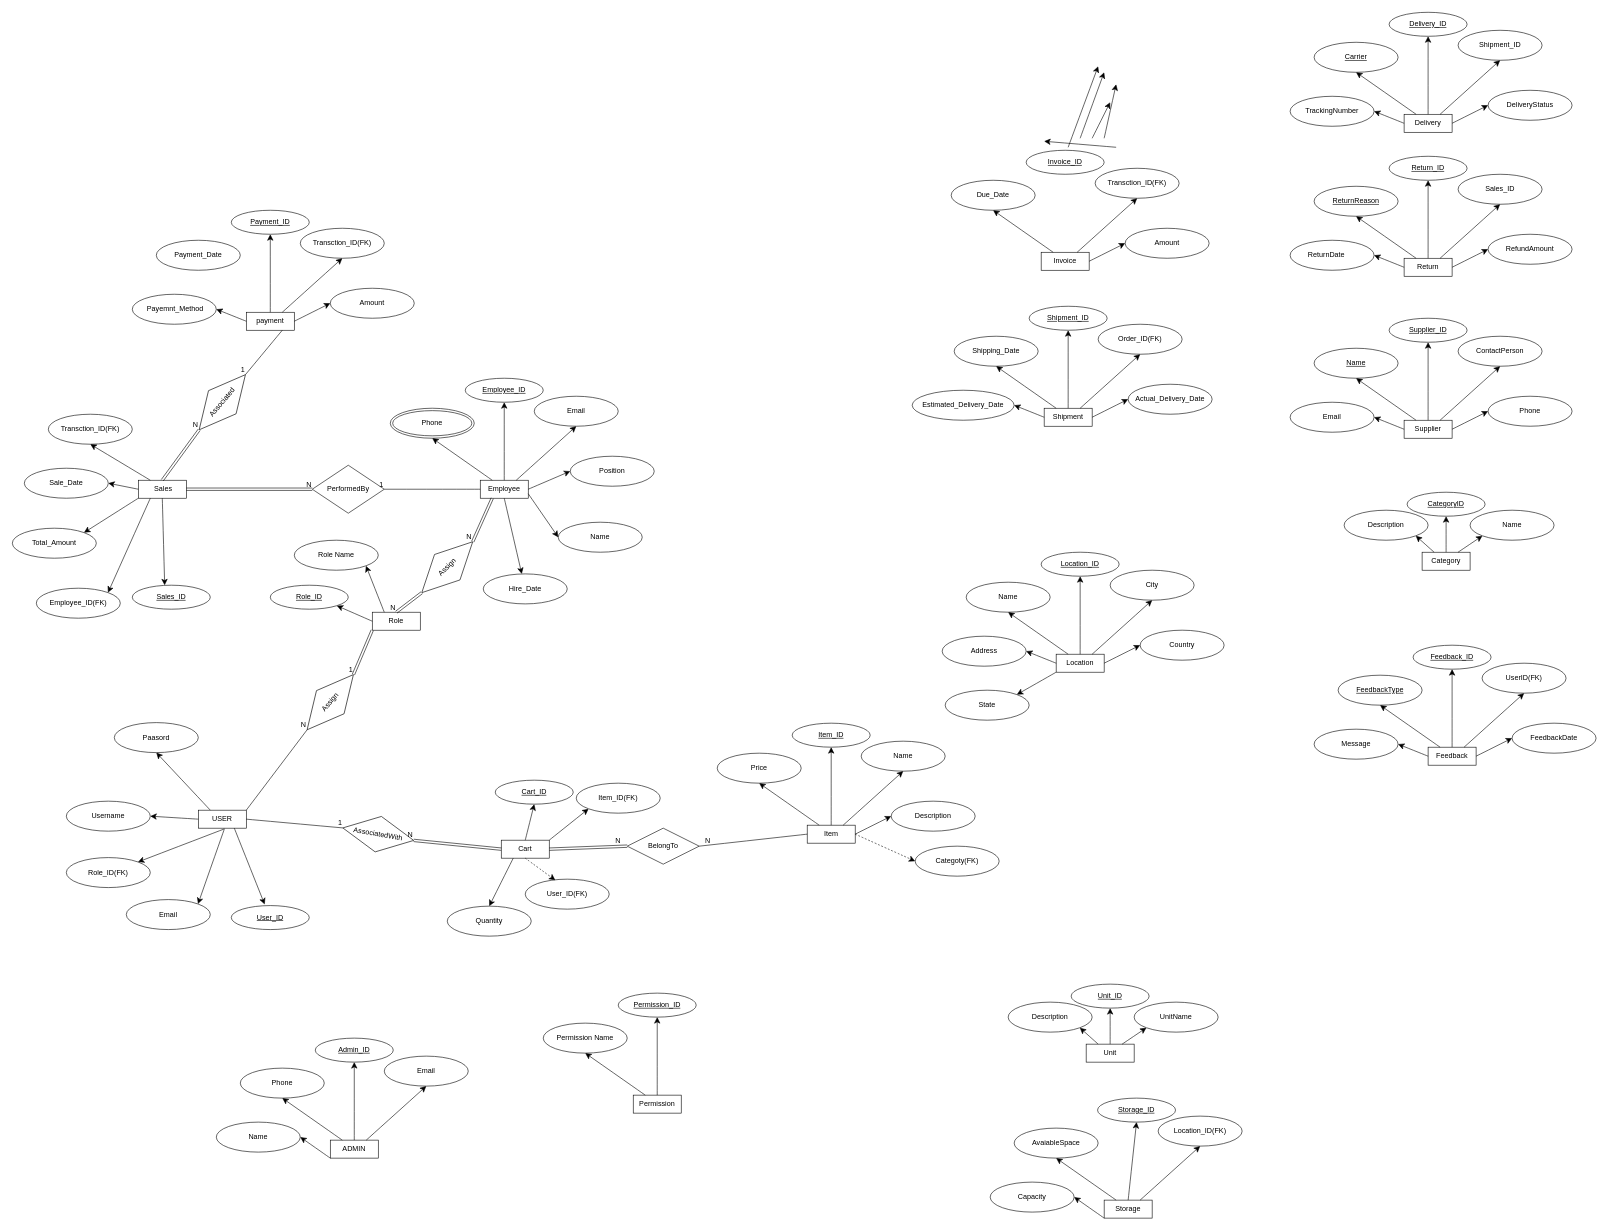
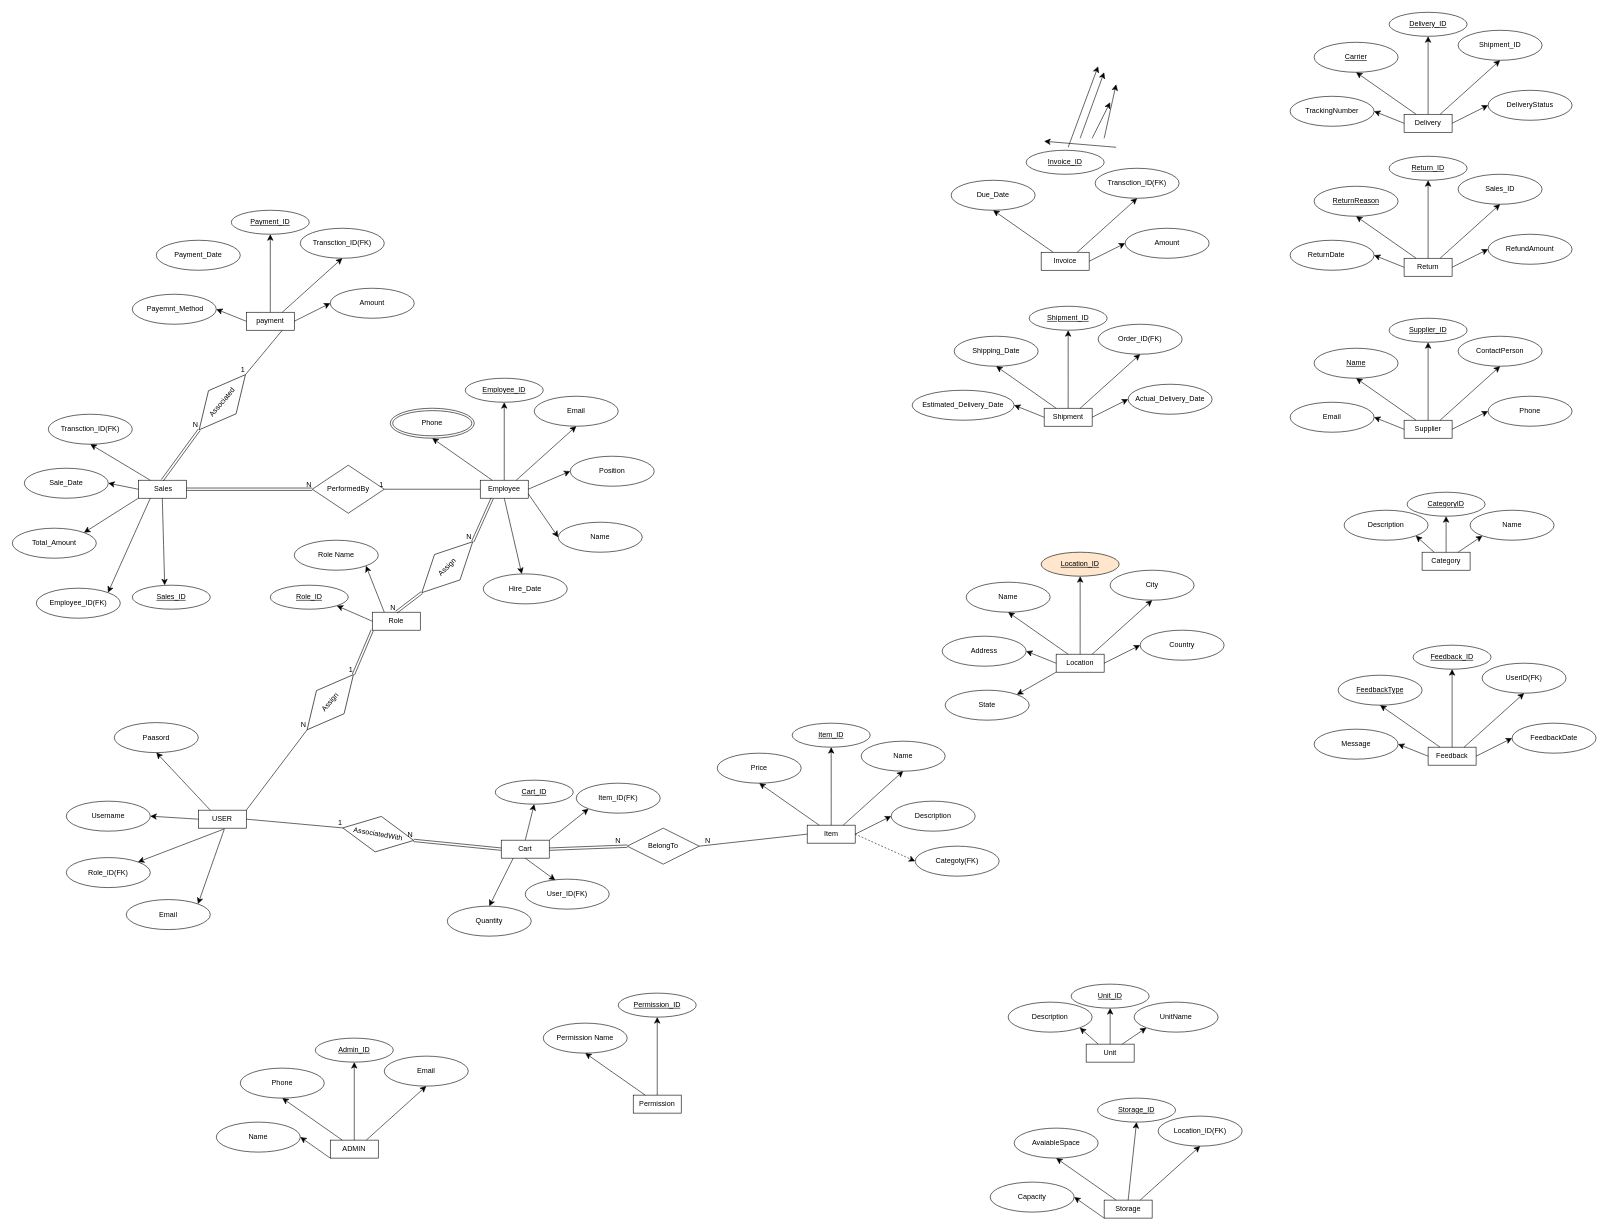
- <mxCell id="90" value="&lt;u&gt;Location_ID&lt;/u&gt;" style="ellipse;whiteSpace=wrap;html=1;" vertex="1" parent="1"><mxGeometry x="1735" y="920" width="130" height="40" as="geometry" /></mxCell>
+ <mxCell id="90" value="&lt;u&gt;Location_ID&lt;/u&gt;" style="ellipse;whiteSpace=wrap;html=1;fillColor=#ffe6cc;" vertex="1" parent="1"><mxGeometry x="1735" y="920" width="130" height="40" as="geometry" /></mxCell>
- <mxCell id="4" value="" style="endArrow=classic;html=1;rounded=0;fontSize=12;startSize=8;endSize=8;curved=1;exitX=0.75;exitY=1;exitDx=0;exitDy=0;entryX=0.428;entryY=-0.049;entryDx=0;entryDy=0;entryPerimeter=0;" edge="1" parent="1" source="2" target="3"><mxGeometry width="50" height="50" relative="1" as="geometry"><mxPoint x="360" y="1314.04" as="sourcePoint" /><mxPoint x="410" y="1264.04" as="targetPoint" /></mxGeometry></mxCell>
- <mxCell id="110" value="" style="endArrow=classic;html=1;rounded=0;fontSize=12;startSize=8;endSize=8;curved=1;exitX=0.5;exitY=1;exitDx=0;exitDy=0;entryX=0.358;entryY=0.035;entryDx=0;entryDy=0;entryPerimeter=0;dashed=1;" edge="1" parent="1" source="102" target="107"><mxGeometry width="50" height="50" relative="1" as="geometry"><mxPoint x="915" y="1440" as="sourcePoint" /><mxPoint x="915" y="1310" as="targetPoint" /></mxGeometry></mxCell>
+ <mxCell id="110" value="" style="endArrow=classic;html=1;rounded=0;fontSize=12;startSize=8;endSize=8;curved=1;exitX=0.5;exitY=1;exitDx=0;exitDy=0;entryX=0.358;entryY=0.035;entryDx=0;entryDy=0;entryPerimeter=0;" edge="1" parent="1" source="102" target="107"><mxGeometry width="50" height="50" relative="1" as="geometry"><mxPoint x="915" y="1440" as="sourcePoint" /><mxPoint x="915" y="1310" as="targetPoint" /></mxGeometry></mxCell>
- <mxCell id="3" value="&lt;u&gt;User_ID&lt;/u&gt;" style="ellipse;whiteSpace=wrap;html=1;" vertex="1" parent="1"><mxGeometry x="385" y="1509.04" width="130" height="40" as="geometry" /></mxCell>
